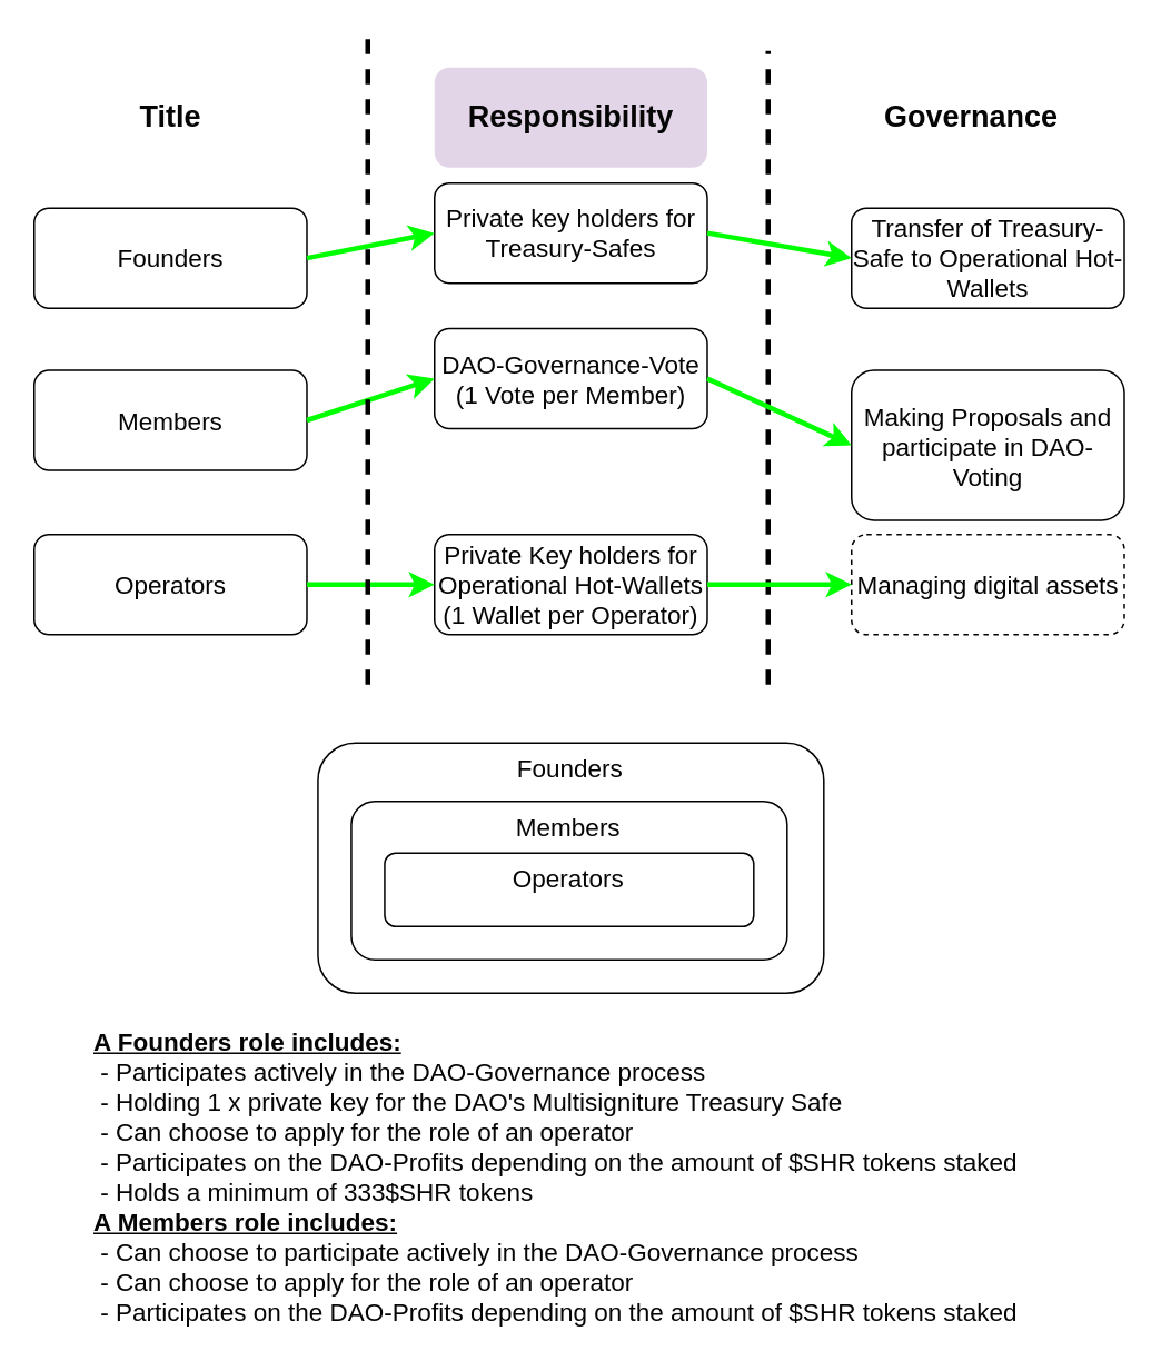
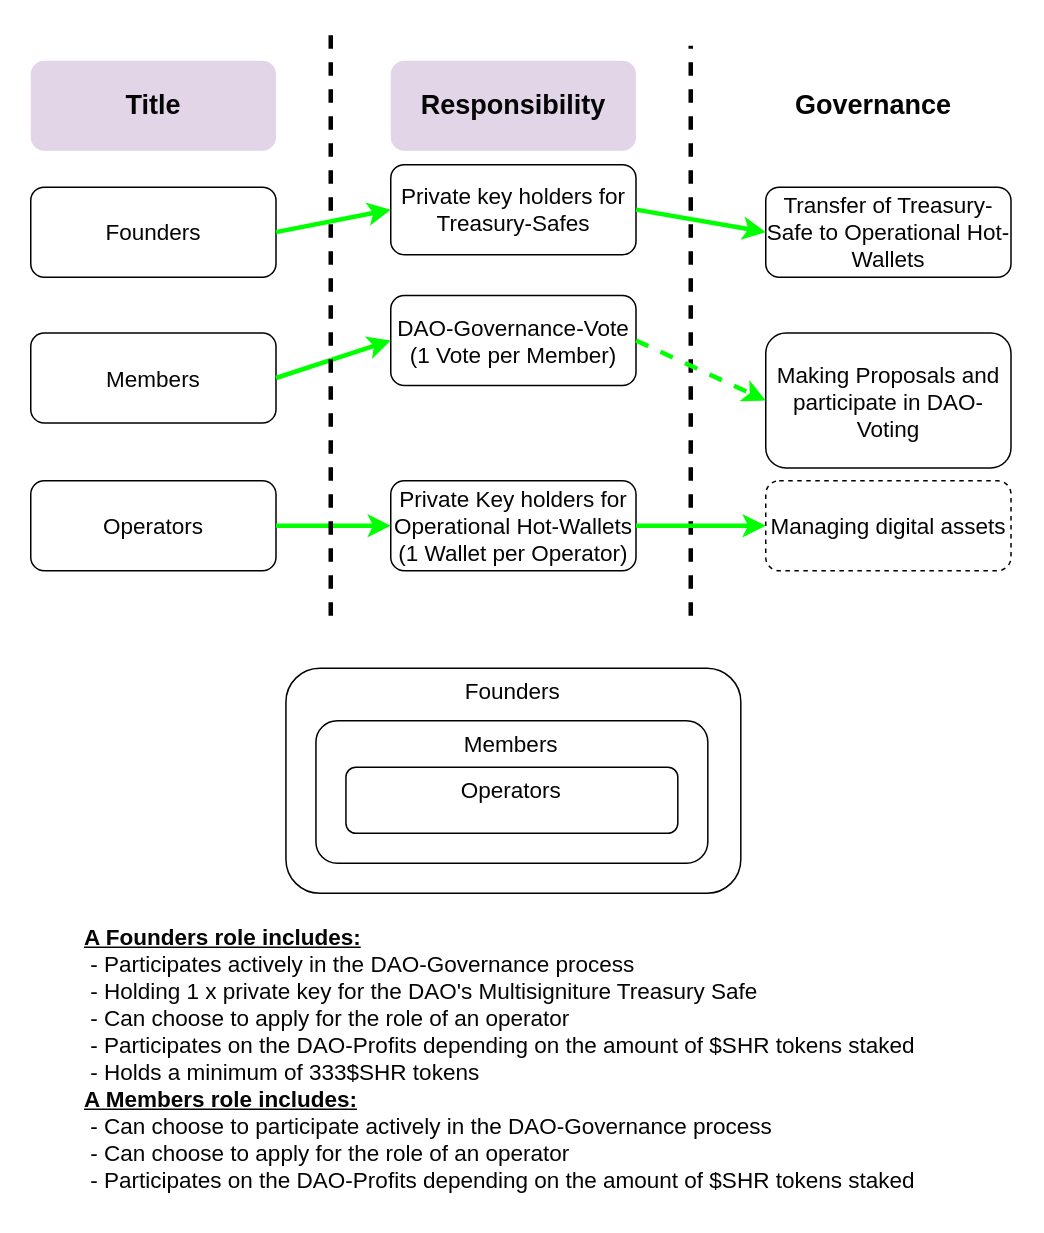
- <mxCell id="13" value="Title" style="rounded=1;whiteSpace=wrap;html=1;fontSize=18;fontColor=#050505;strokeColor=none;fontStyle=1" parent="1" vertex="1"><mxGeometry x="20" y="40" width="163.5" height="60" as="geometry" /></mxCell>
+ <mxCell id="13" value="Title" style="rounded=1;whiteSpace=wrap;html=1;fontSize=18;fontColor=#050505;strokeColor=none;fontStyle=1;fillColor=#e1d5e7;" parent="1" vertex="1"><mxGeometry x="20" y="40" width="163.5" height="60" as="geometry" /></mxCell>
- <mxCell id="20" value="" style="endArrow=classic;startArrow=none;html=1;rounded=0;entryX=0;entryY=0.5;entryDx=0;entryDy=0;exitX=1;exitY=0.5;exitDx=0;exitDy=0;fontColor=#050505;strokeColor=#00FF00;strokeWidth=3;startFill=0;fontSize=15;" parent="1" source="6" target="17" edge="1"><mxGeometry width="50" height="50" relative="1" as="geometry"><mxPoint x="433.5" y="164.25" as="sourcePoint" /><mxPoint x="520" y="164.25" as="targetPoint" /></mxGeometry></mxCell>
+ <mxCell id="20" value="" style="endArrow=classic;startArrow=none;html=1;rounded=0;entryX=0;entryY=0.5;entryDx=0;entryDy=0;exitX=1;exitY=0.5;exitDx=0;exitDy=0;fontColor=#050505;strokeColor=#00FF00;strokeWidth=3;startFill=0;fontSize=15;dashed=1;" parent="1" source="6" target="17" edge="1"><mxGeometry width="50" height="50" relative="1" as="geometry"><mxPoint x="433.5" y="164.25" as="sourcePoint" /><mxPoint x="520" y="164.25" as="targetPoint" /></mxGeometry></mxCell>
